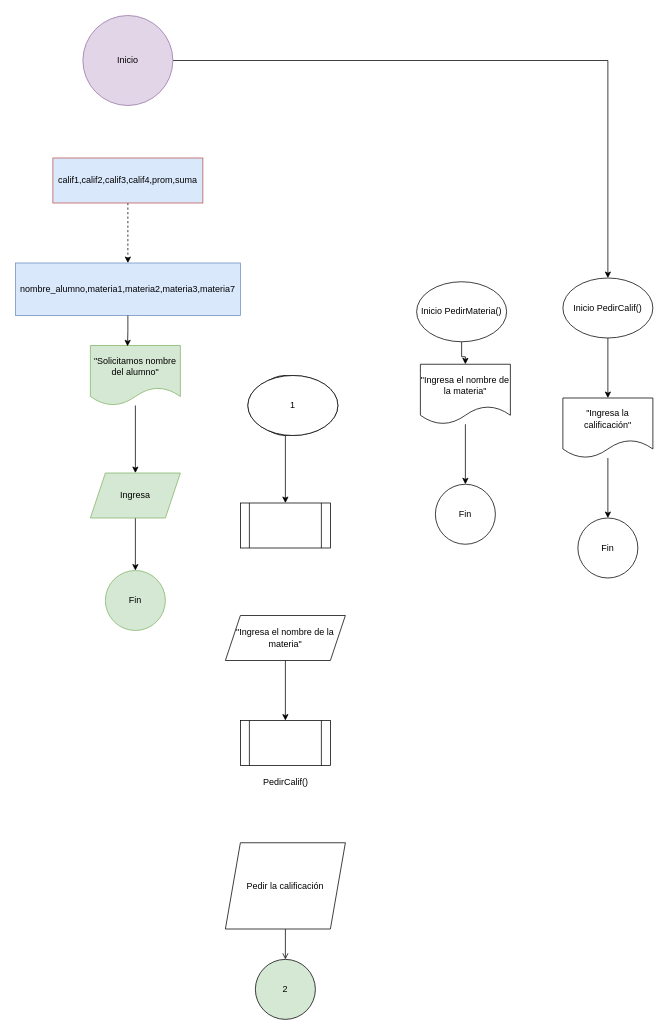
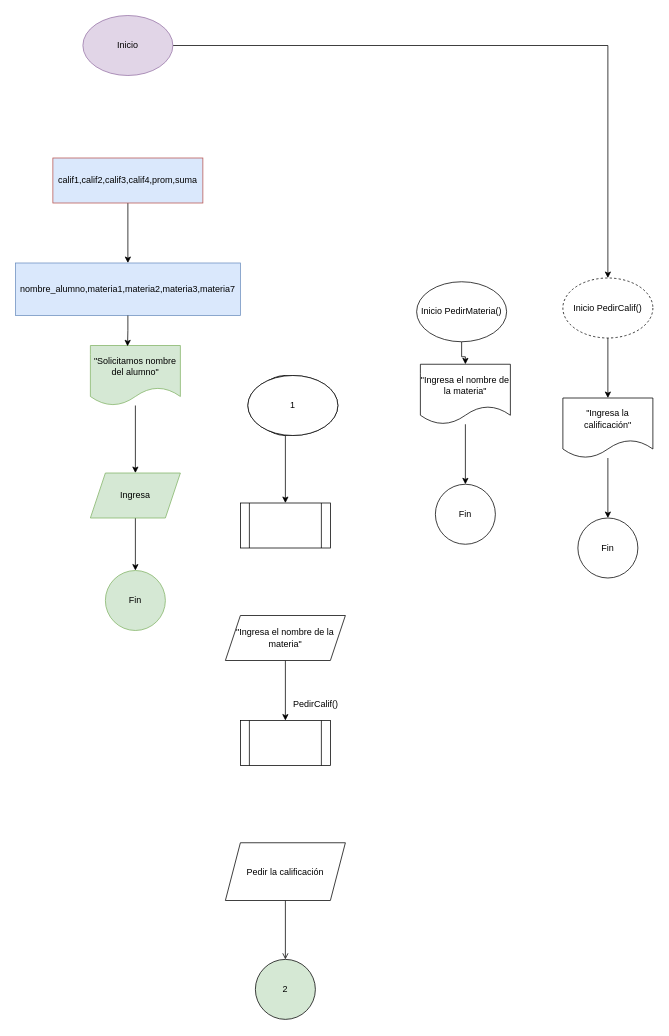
- <mxCell id="3" value="Inicio" style="ellipse;whiteSpace=wrap;html=1;fillColor=#e1d5e7;strokeColor=#9673a6;" vertex="1" parent="1"><mxGeometry x="110" y="20" width="120" height="120" as="geometry" /></mxCell>
+ <mxCell id="3" value="Inicio" style="ellipse;whiteSpace=wrap;html=1;fillColor=#e1d5e7;strokeColor=#9673a6;" vertex="1" parent="1"><mxGeometry x="110" y="20" width="120" height="80" as="geometry" /></mxCell>
- <mxCell id="4" value="" style="edgeStyle=orthogonalEdgeStyle;rounded=0;orthogonalLoop=1;jettySize=auto;html=1;dashed=1;" edge="1" parent="1" source="5" target="6"><mxGeometry relative="1" as="geometry" /></mxCell>
+ <mxCell id="4" value="" style="edgeStyle=orthogonalEdgeStyle;rounded=0;orthogonalLoop=1;jettySize=auto;html=1;" edge="1" parent="1" source="5" target="6"><mxGeometry relative="1" as="geometry" /></mxCell>
- <mxCell id="32" value="Inicio PedirCalif()" style="ellipse;whiteSpace=wrap;html=1;" vertex="1" parent="1"><mxGeometry x="750" y="370" width="120" height="80" as="geometry" /></mxCell>
+ <mxCell id="32" value="Inicio PedirCalif()" style="ellipse;whiteSpace=wrap;html=1;dashed=1;" vertex="1" parent="1"><mxGeometry x="750" y="370" width="120" height="80" as="geometry" /></mxCell>
- <mxCell id="25" value="PedirCalif()" style="text;html=1;align=center;verticalAlign=middle;resizable=0;points=[];autosize=1;strokeColor=none;fillColor=none;" vertex="1" parent="1"><mxGeometry x="340" y="1028" width="80" height="30" as="geometry" /></mxCell>
+ <mxCell id="25" value="PedirCalif()" style="text;html=1;align=center;verticalAlign=middle;resizable=0;points=[];autosize=1;strokeColor=none;fillColor=none;" vertex="1" parent="1"><mxGeometry x="380" y="923" width="80" height="30" as="geometry" /></mxCell>
- <mxCell id="28" value="Pedir la calificación" style="shape=parallelogram;perimeter=parallelogramPerimeter;whiteSpace=wrap;html=1;fixedSize=1;" vertex="1" parent="1"><mxGeometry x="300" y="1123" width="160" height="115" as="geometry" /></mxCell>
+ <mxCell id="28" value="Pedir la calificación" style="shape=parallelogram;perimeter=parallelogramPerimeter;whiteSpace=wrap;html=1;fixedSize=1;" vertex="1" parent="1"><mxGeometry x="300" y="1123" width="160" height="77" as="geometry" /></mxCell>
